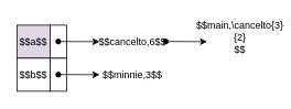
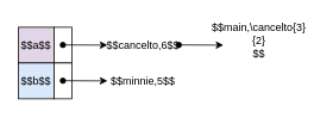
- <mxCell id="3" value="$$b$$" style="rounded=0;whiteSpace=wrap;html=1;fillColor=#FFFFFF;" vertex="1" parent="1"><mxGeometry x="20" y="70" width="40" height="40" as="geometry" /></mxCell>
+ <mxCell id="3" value="$$b$$" style="rounded=0;whiteSpace=wrap;html=1;fillColor=#dae8fc;" vertex="1" parent="1"><mxGeometry x="20" y="70" width="40" height="40" as="geometry" /></mxCell>
- <mxCell id="9" value="$$minnie,3$$" style="text;html=1;strokeColor=none;fillColor=none;align=center;verticalAlign=middle;whiteSpace=wrap;rounded=0;" vertex="1" parent="1"><mxGeometry x="120" y="70" width="80" height="40" as="geometry" /></mxCell>
+ <mxCell id="9" value="$$minnie,5$$" style="text;html=1;strokeColor=none;fillColor=none;align=center;verticalAlign=middle;whiteSpace=wrap;rounded=0;" vertex="1" parent="1"><mxGeometry x="120" y="70" width="80" height="40" as="geometry" /></mxCell>
